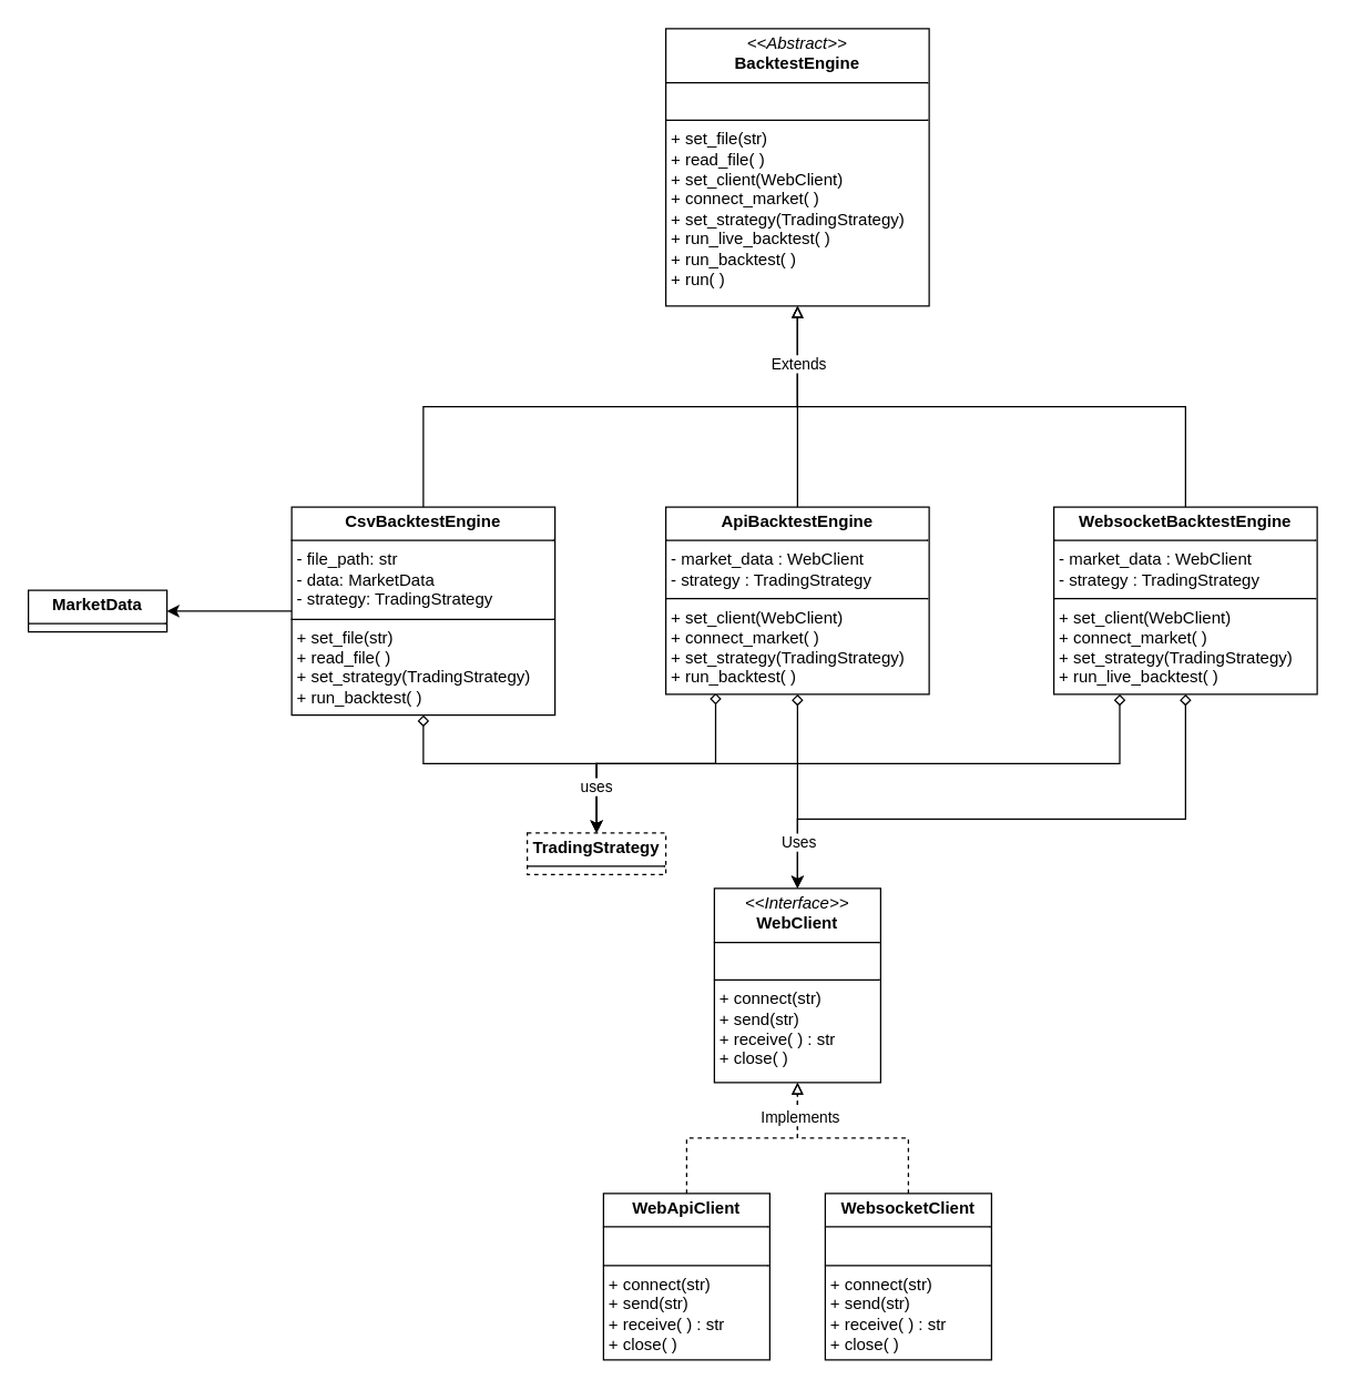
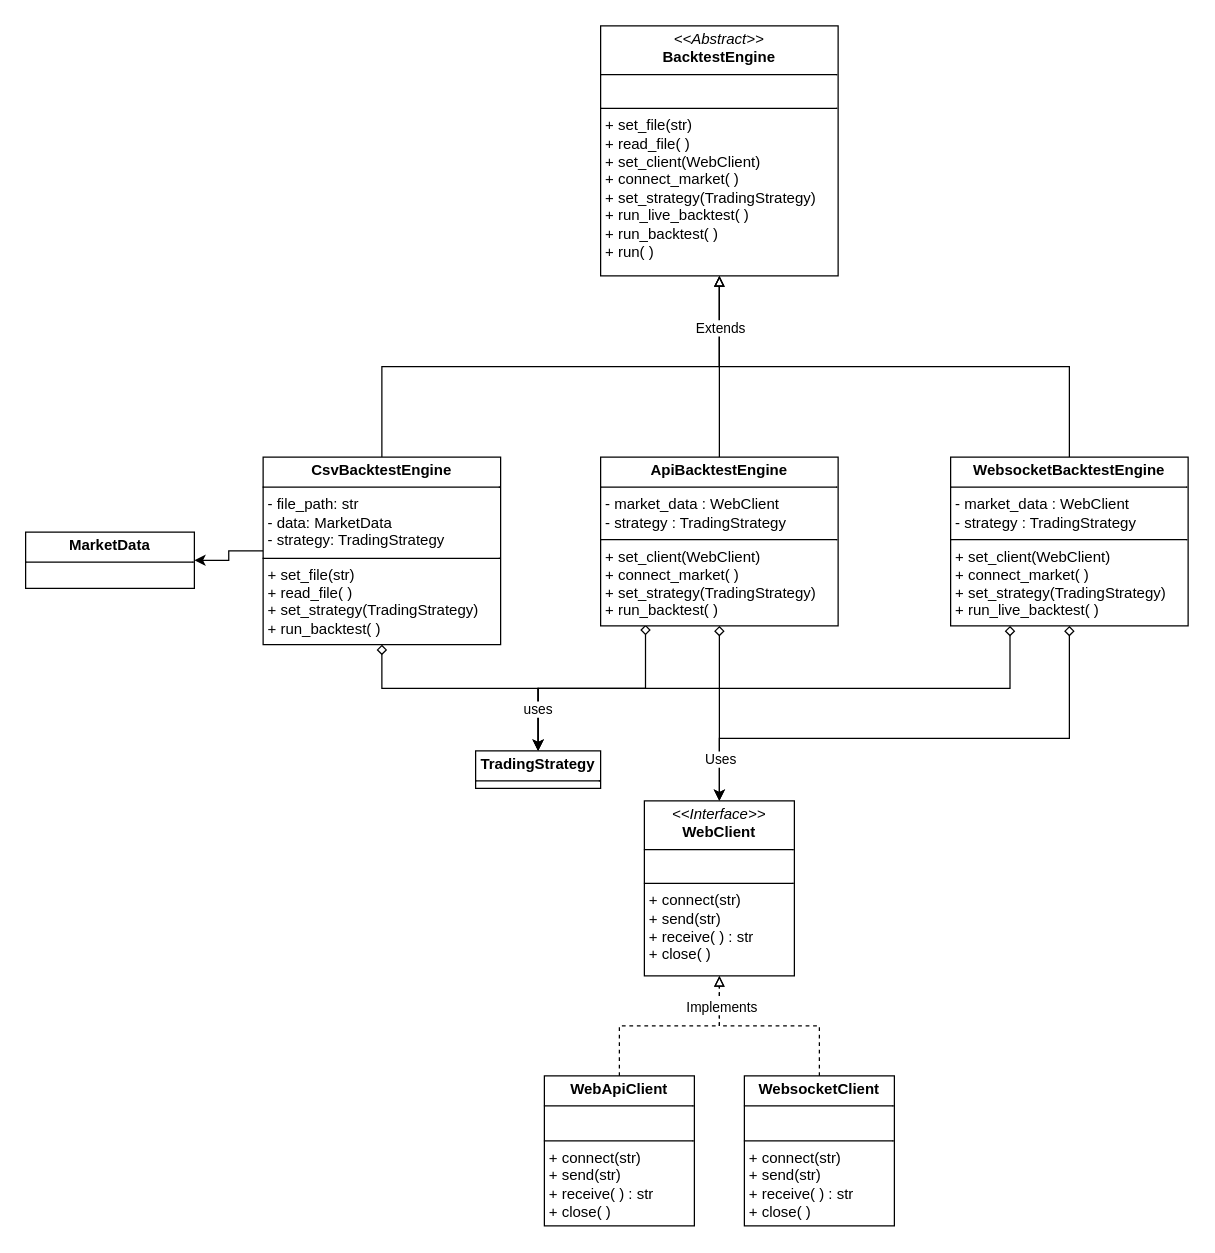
- <mxCell id="3" value="&lt;p style=&quot;margin:0px;margin-top:4px;text-align:center;&quot;&gt;&lt;b&gt;MarketData&lt;/b&gt;&lt;/p&gt;&lt;hr size=&quot;1&quot; style=&quot;border-style:solid;&quot;&gt;&lt;p style=&quot;margin:0px;margin-left:4px;&quot;&gt;&lt;/p&gt;&lt;p style=&quot;margin:0px;margin-left:4px;&quot;&gt;&lt;br&gt;&lt;/p&gt;" style="verticalAlign=top;align=left;overflow=fill;html=1;whiteSpace=wrap;" parent="1" vertex="1"><mxGeometry x="20" y="425" width="100" height="30" as="geometry" /></mxCell>
+ <mxCell id="3" value="&lt;p style=&quot;margin:0px;margin-top:4px;text-align:center;&quot;&gt;&lt;b&gt;MarketData&lt;/b&gt;&lt;/p&gt;&lt;hr size=&quot;1&quot; style=&quot;border-style:solid;&quot;&gt;&lt;p style=&quot;margin:0px;margin-left:4px;&quot;&gt;&lt;/p&gt;&lt;p style=&quot;margin:0px;margin-left:4px;&quot;&gt;&lt;br&gt;&lt;/p&gt;" style="verticalAlign=top;align=left;overflow=fill;html=1;whiteSpace=wrap;" parent="1" vertex="1"><mxGeometry x="20" y="425" width="135" height="45" as="geometry" /></mxCell>
- <mxCell id="25" value="&lt;p style=&quot;margin:0px;margin-top:4px;text-align:center;&quot;&gt;&lt;b&gt;TradingStrategy&lt;/b&gt;&lt;/p&gt;&lt;hr size=&quot;1&quot; style=&quot;border-style:solid;&quot;&gt;&lt;p style=&quot;margin:0px;margin-left:4px;&quot;&gt;&lt;/p&gt;&lt;p style=&quot;margin:0px;margin-left:4px;&quot;&gt;&lt;br&gt;&lt;/p&gt;" style="verticalAlign=top;align=left;overflow=fill;html=1;whiteSpace=wrap;dashed=1;" vertex="1" parent="1"><mxGeometry x="380" y="600" width="100" height="30" as="geometry" /></mxCell>
+ <mxCell id="25" value="&lt;p style=&quot;margin:0px;margin-top:4px;text-align:center;&quot;&gt;&lt;b&gt;TradingStrategy&lt;/b&gt;&lt;/p&gt;&lt;hr size=&quot;1&quot; style=&quot;border-style:solid;&quot;&gt;&lt;p style=&quot;margin:0px;margin-left:4px;&quot;&gt;&lt;/p&gt;&lt;p style=&quot;margin:0px;margin-left:4px;&quot;&gt;&lt;br&gt;&lt;/p&gt;" style="verticalAlign=top;align=left;overflow=fill;html=1;whiteSpace=wrap;" vertex="1" parent="1"><mxGeometry x="380" y="600" width="100" height="30" as="geometry" /></mxCell>
